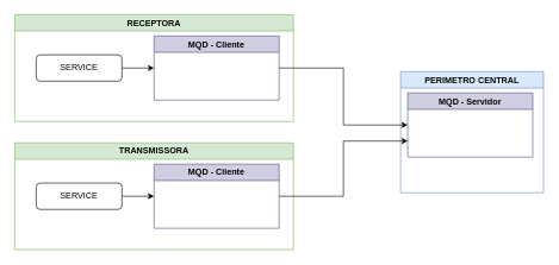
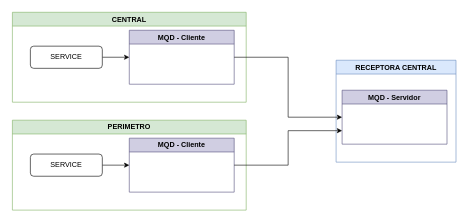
- <mxCell id="2" value="RECEPTORA" style="swimlane;whiteSpace=wrap;html=1;fillColor=#d5e8d4;strokeColor=#82b366;" parent="1" vertex="1"><mxGeometry x="20" y="20" width="390" height="150" as="geometry" /></mxCell>
+ <mxCell id="2" value="CENTRAL" style="swimlane;whiteSpace=wrap;html=1;fillColor=#d5e8d4;strokeColor=#82b366;" parent="1" vertex="1"><mxGeometry x="20" y="20" width="390" height="150" as="geometry" /></mxCell>
- <mxCell id="6" value="PERIMETRO CENTRAL" style="swimlane;whiteSpace=wrap;html=1;fillColor=#dae8fc;strokeColor=#6c8ebf;" parent="1" vertex="1"><mxGeometry x="560" y="100" width="200" height="170" as="geometry" /></mxCell>
+ <mxCell id="6" value="RECEPTORA CENTRAL" style="swimlane;whiteSpace=wrap;html=1;fillColor=#dae8fc;strokeColor=#6c8ebf;" parent="1" vertex="1"><mxGeometry x="560" y="100" width="200" height="170" as="geometry" /></mxCell>
- <mxCell id="7" value="MQD - Servidor" style="swimlane;whiteSpace=wrap;html=1;fillColor=#d0cee2;strokeColor=#56517e;" parent="6" vertex="1"><mxGeometry x="10" y="30" width="175" height="90" as="geometry" /></mxCell>
+ <mxCell id="7" value="MQD - Servidor" style="swimlane;whiteSpace=wrap;html=1;fillColor=#d0cee2;strokeColor=#56517e;" parent="6" vertex="1"><mxGeometry x="10" y="50" width="175" height="90" as="geometry" /></mxCell>
- <mxCell id="8" value="TRANSMISSORA" style="swimlane;whiteSpace=wrap;html=1;fillColor=#d5e8d4;strokeColor=#82b366;" parent="1" vertex="1"><mxGeometry x="20" y="200" width="390" height="150" as="geometry" /></mxCell>
+ <mxCell id="8" value="PERIMETRO" style="swimlane;whiteSpace=wrap;html=1;fillColor=#d5e8d4;strokeColor=#82b366;" parent="1" vertex="1"><mxGeometry x="20" y="200" width="390" height="150" as="geometry" /></mxCell>
